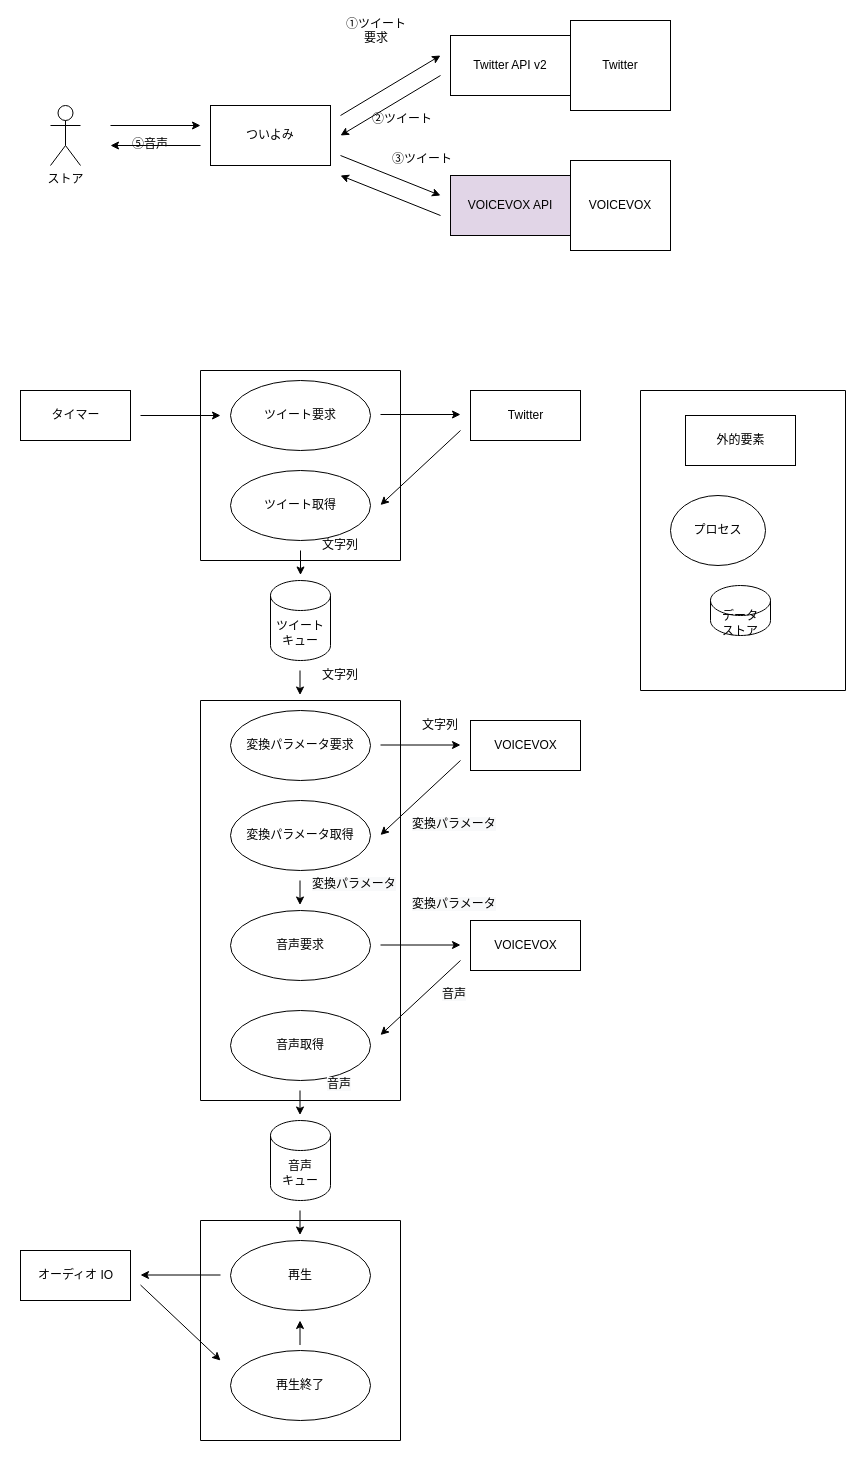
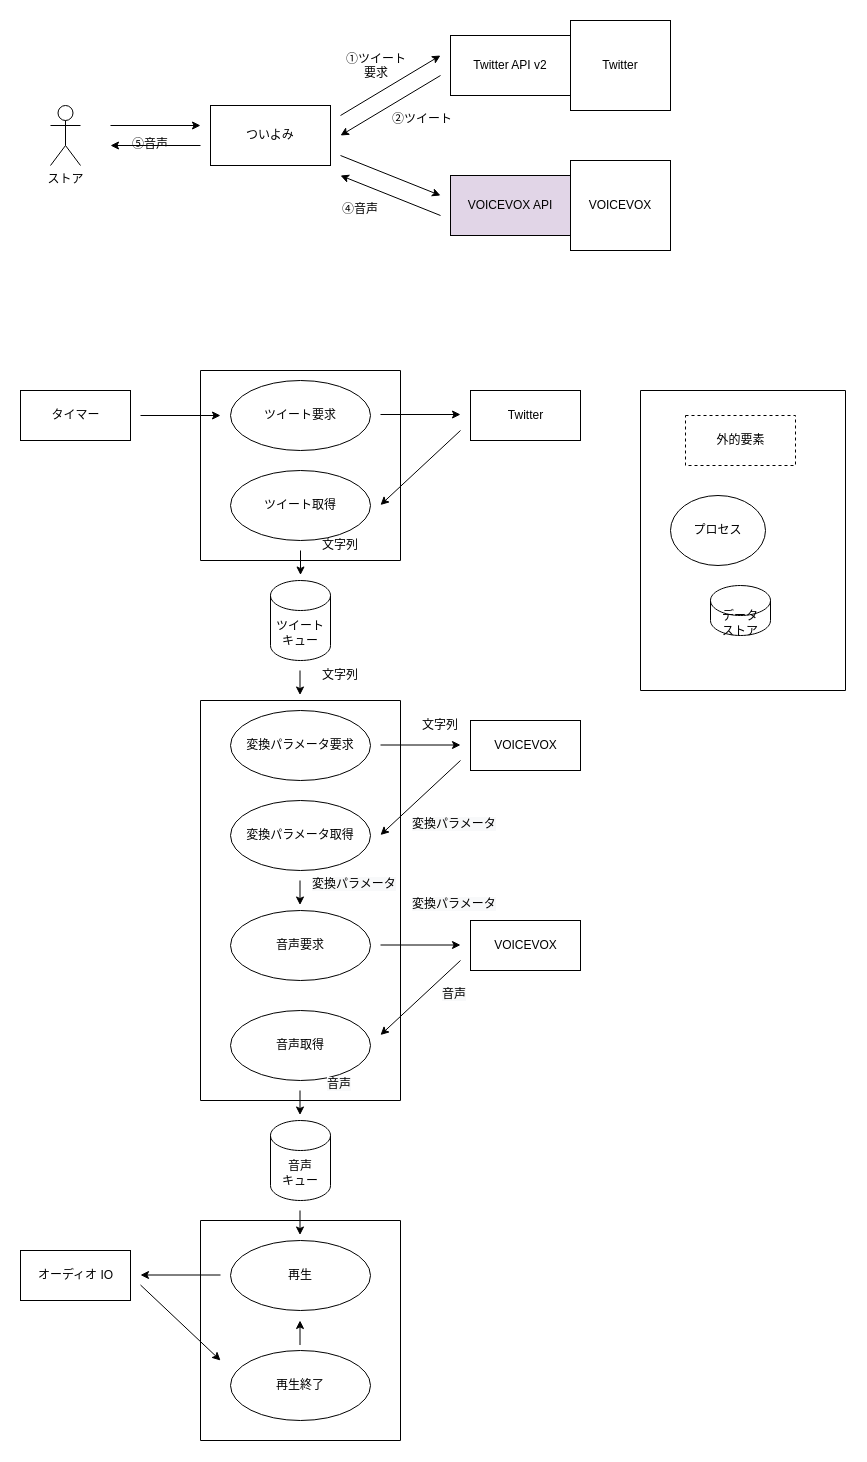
- <mxCell id="17" value="&lt;div style=&quot;text-align: center;&quot;&gt;&lt;span style=&quot;background-color: initial;&quot;&gt;①ツイート要求&lt;/span&gt;&lt;/div&gt;" style="text;whiteSpace=wrap;html=1;" vertex="1" parent="1"><mxGeometry x="340" y="10" width="70" height="25" as="geometry" /></mxCell>
+ <mxCell id="17" value="&lt;div style=&quot;text-align: center;&quot;&gt;&lt;span style=&quot;background-color: initial;&quot;&gt;①ツイート要求&lt;/span&gt;&lt;/div&gt;" style="text;whiteSpace=wrap;html=1;" vertex="1" parent="1"><mxGeometry x="340" y="45" width="70" height="25" as="geometry" /></mxCell>
- <mxCell id="14" value="&lt;div style=&quot;text-align: center;&quot;&gt;&lt;span style=&quot;background-color: initial;&quot;&gt;②ツイート&lt;/span&gt;&lt;/div&gt;" style="text;whiteSpace=wrap;html=1;" vertex="1" parent="1"><mxGeometry x="370" y="105" width="70" height="30" as="geometry" /></mxCell>
+ <mxCell id="14" value="&lt;div style=&quot;text-align: center;&quot;&gt;&lt;span style=&quot;background-color: initial;&quot;&gt;②ツイート&lt;/span&gt;&lt;/div&gt;" style="text;whiteSpace=wrap;html=1;" vertex="1" parent="1"><mxGeometry x="390" y="105" width="70" height="30" as="geometry" /></mxCell>
- <mxCell id="15" value="&lt;div style=&quot;text-align: center;&quot;&gt;③ツイート&lt;/div&gt;" style="text;whiteSpace=wrap;html=1;" vertex="1" parent="1"><mxGeometry x="390" y="145" width="70" height="30" as="geometry" /></mxCell>
+ <mxCell id="16" value="&lt;div style=&quot;text-align: center;&quot;&gt;④音声&lt;/div&gt;" style="text;whiteSpace=wrap;html=1;" vertex="1" parent="1"><mxGeometry x="340" y="195" width="70" height="30" as="geometry" /></mxCell>
- <mxCell id="60" value="外的要素" style="html=1;" vertex="1" parent="1"><mxGeometry x="685" y="415" width="110" height="50" as="geometry" /></mxCell>
+ <mxCell id="60" value="外的要素" style="html=1;dashed=1;" vertex="1" parent="1"><mxGeometry x="685" y="415" width="110" height="50" as="geometry" /></mxCell>
